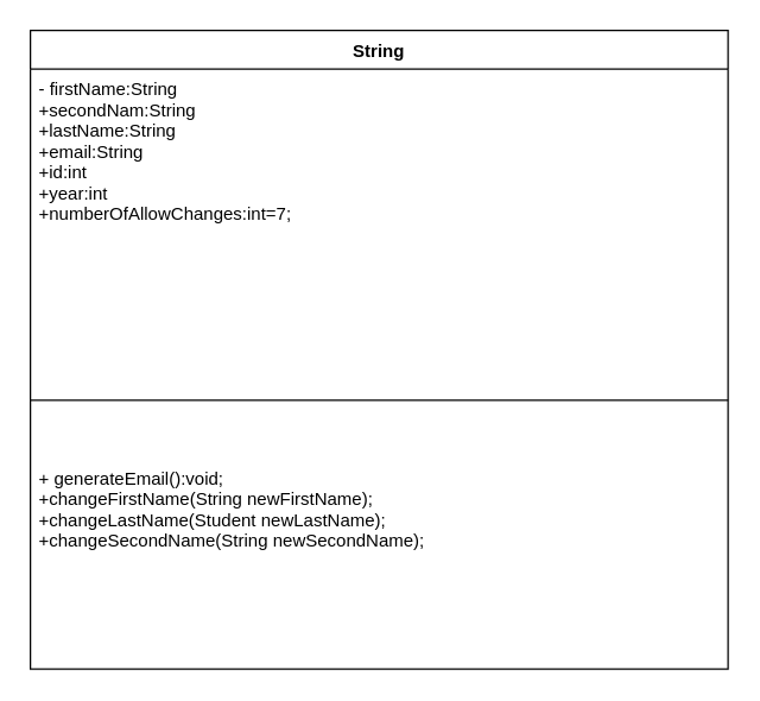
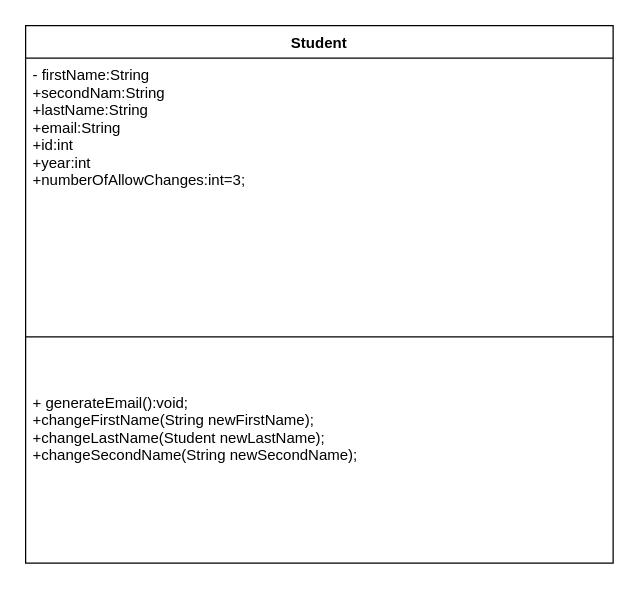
- <mxCell id="2" value="String" style="swimlane;fontStyle=1;align=center;verticalAlign=top;childLayout=stackLayout;horizontal=1;startSize=26;horizontalStack=0;resizeParent=1;resizeParentMax=0;resizeLast=0;collapsible=1;marginBottom=0;" vertex="1" parent="1"><mxGeometry x="20" y="20" width="470" height="430" as="geometry"><mxRectangle x="80" y="60" width="100" height="30" as="alternateBounds" /></mxGeometry></mxCell>
+ <mxCell id="2" value="Student" style="swimlane;fontStyle=1;align=center;verticalAlign=top;childLayout=stackLayout;horizontal=1;startSize=26;horizontalStack=0;resizeParent=1;resizeParentMax=0;resizeLast=0;collapsible=1;marginBottom=0;" vertex="1" parent="1"><mxGeometry x="20" y="20" width="470" height="430" as="geometry"><mxRectangle x="80" y="60" width="100" height="30" as="alternateBounds" /></mxGeometry></mxCell>
- <mxCell id="3" value="- firstName:String&#10;+secondNam:String&#10;+lastName:String&#10;+email:String&#10;+id:int&#10;+year:int&#10;+numberOfAllowChanges:int=7;" style="text;strokeColor=none;fillColor=none;align=left;verticalAlign=top;spacingLeft=4;spacingRight=4;overflow=hidden;rotatable=0;points=[[0,0.5],[1,0.5]];portConstraint=eastwest;" vertex="1" parent="2"><mxGeometry y="26" width="470" height="184" as="geometry" /></mxCell>
+ <mxCell id="3" value="- firstName:String&#10;+secondNam:String&#10;+lastName:String&#10;+email:String&#10;+id:int&#10;+year:int&#10;+numberOfAllowChanges:int=3;" style="text;strokeColor=none;fillColor=none;align=left;verticalAlign=top;spacingLeft=4;spacingRight=4;overflow=hidden;rotatable=0;points=[[0,0.5],[1,0.5]];portConstraint=eastwest;" vertex="1" parent="2"><mxGeometry y="26" width="470" height="184" as="geometry" /></mxCell>
